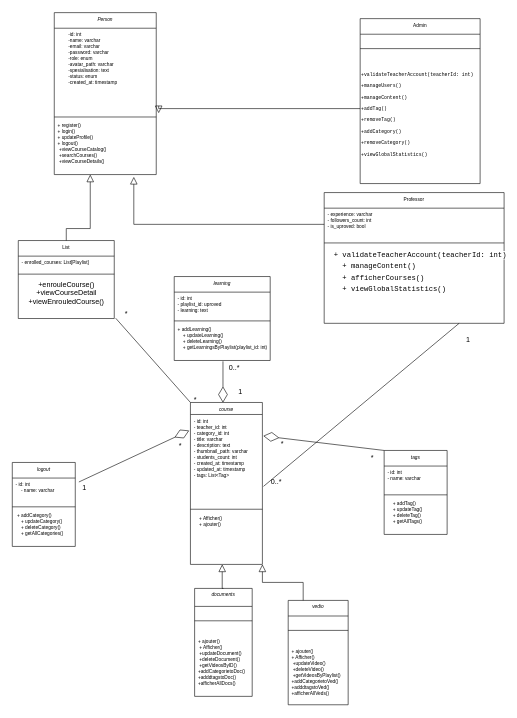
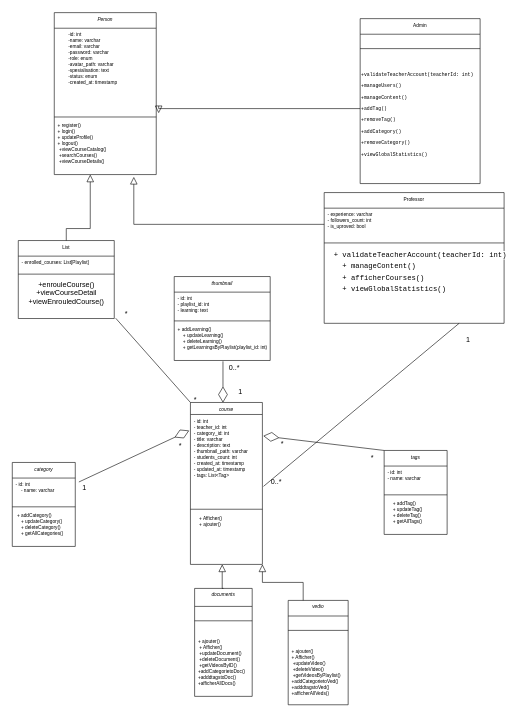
- <mxCell id="36" value="learning" style="swimlane;fontStyle=2;align=center;verticalAlign=top;childLayout=stackLayout;horizontal=1;startSize=26;horizontalStack=0;resizeParent=1;resizeLast=0;collapsible=1;marginBottom=0;rounded=0;shadow=0;strokeWidth=1;fontSize=8;" parent="1" vertex="1"><mxGeometry x="290" y="460" width="160" height="140" as="geometry"><mxRectangle x="230" y="140" width="160" height="26" as="alternateBounds" /></mxGeometry></mxCell>
+ <mxCell id="36" value="thumbnail" style="swimlane;fontStyle=2;align=center;verticalAlign=top;childLayout=stackLayout;horizontal=1;startSize=26;horizontalStack=0;resizeParent=1;resizeLast=0;collapsible=1;marginBottom=0;rounded=0;shadow=0;strokeWidth=1;fontSize=8;" parent="1" vertex="1"><mxGeometry x="290" y="460" width="160" height="140" as="geometry"><mxRectangle x="230" y="140" width="160" height="26" as="alternateBounds" /></mxGeometry></mxCell>
- <mxCell id="37" value="- id: int&#10;- playlist_id: uproved&#10;- learning: text" style="text;align=left;verticalAlign=top;spacingLeft=4;spacingRight=4;overflow=hidden;rotatable=0;points=[[0,0.5],[1,0.5]];portConstraint=eastwest;fontColor=default;fontSize=8;" parent="36" vertex="1"><mxGeometry y="26" width="160" height="44" as="geometry" /></mxCell>
+ <mxCell id="37" value="- id: int&#10;- playlist_id: int&#10;- learning: text" style="text;align=left;verticalAlign=top;spacingLeft=4;spacingRight=4;overflow=hidden;rotatable=0;points=[[0,0.5],[1,0.5]];portConstraint=eastwest;fontColor=default;fontSize=8;" parent="36" vertex="1"><mxGeometry y="26" width="160" height="44" as="geometry" /></mxCell>
- <mxCell id="24" value="logout" style="swimlane;fontStyle=2;align=center;verticalAlign=top;childLayout=stackLayout;horizontal=1;startSize=26;horizontalStack=0;resizeParent=1;resizeLast=0;collapsible=1;marginBottom=0;rounded=0;shadow=0;strokeWidth=1;fontSize=8;" parent="1" vertex="1"><mxGeometry x="20" y="770" width="105" height="140" as="geometry"><mxRectangle x="230" y="140" width="160" height="26" as="alternateBounds" /></mxGeometry></mxCell>
+ <mxCell id="24" value="category" style="swimlane;fontStyle=2;align=center;verticalAlign=top;childLayout=stackLayout;horizontal=1;startSize=26;horizontalStack=0;resizeParent=1;resizeLast=0;collapsible=1;marginBottom=0;rounded=0;shadow=0;strokeWidth=1;fontSize=8;" parent="1" vertex="1"><mxGeometry x="20" y="770" width="105" height="140" as="geometry"><mxRectangle x="230" y="140" width="160" height="26" as="alternateBounds" /></mxGeometry></mxCell>
